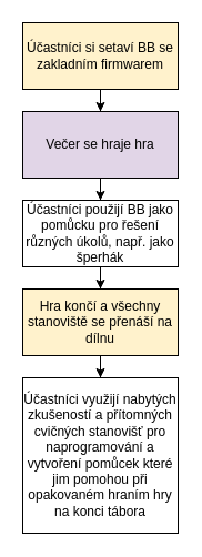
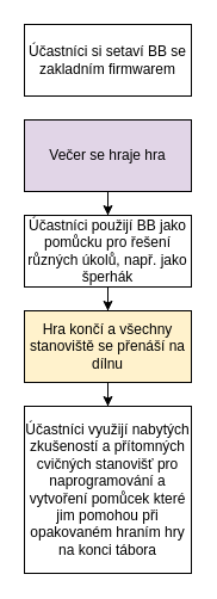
- <mxCell id="3" value="Účastníci si setaví BB se zakladním firmwarem" style="rounded=0;whiteSpace=wrap;html=1;fillColor=#fff2cc;" vertex="1" parent="1"><mxGeometry x="20" y="20" width="140" height="60" as="geometry" /></mxCell>
+ <mxCell id="3" value="Účastníci si setaví BB se zakladním firmwarem" style="rounded=0;whiteSpace=wrap;html=1;" vertex="1" parent="1"><mxGeometry x="20" y="20" width="140" height="60" as="geometry" /></mxCell>
- <mxCell id="2" style="edgeStyle=orthogonalEdgeStyle;rounded=0;orthogonalLoop=1;jettySize=auto;html=1;entryX=0.5;entryY=0;entryDx=0;entryDy=0;" edge="1" parent="1" source="3" target="5"><mxGeometry relative="1" as="geometry" /></mxCell>
